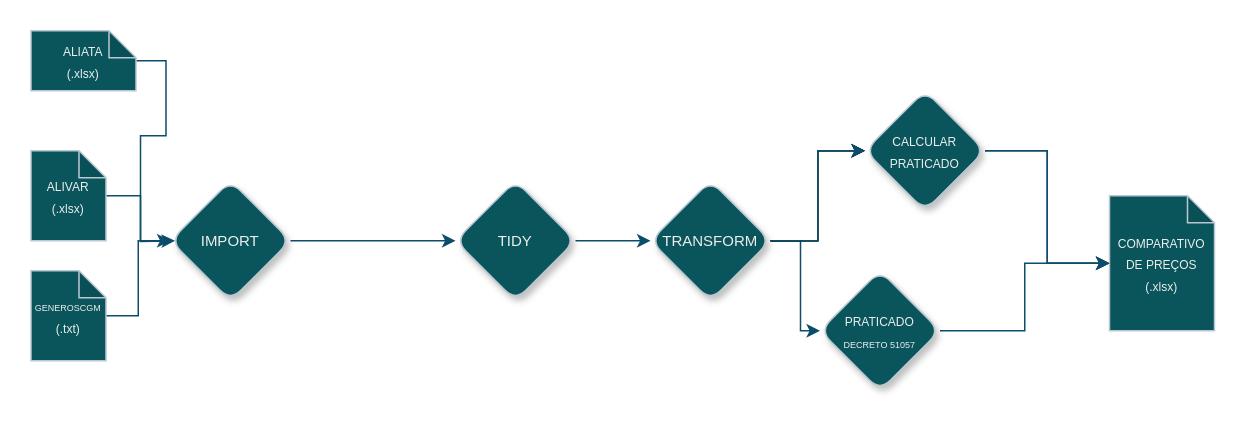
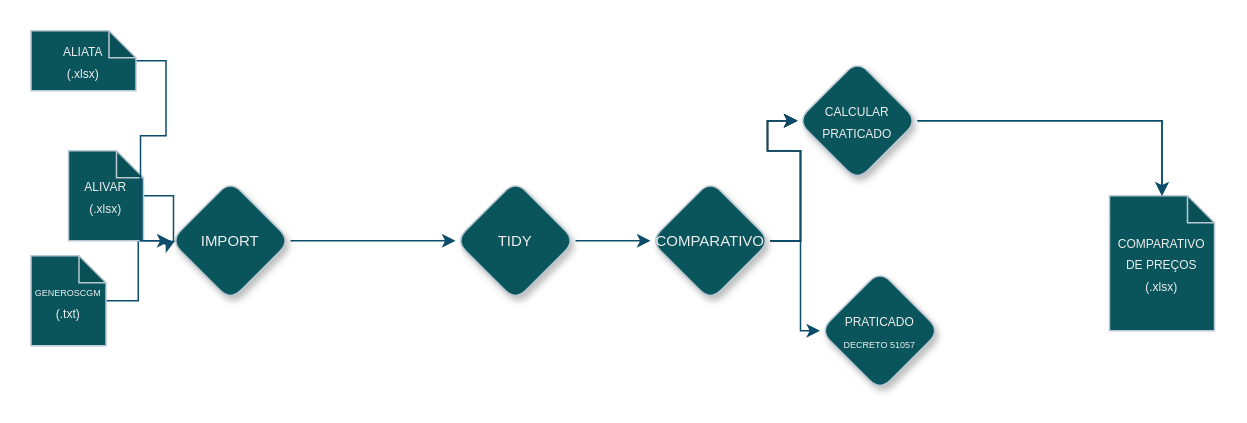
- <mxCell id="20" value="&lt;font style=&quot;&quot;&gt;&lt;font style=&quot;font-size: 8px;&quot;&gt;CALCULAR&lt;br&gt;PRATICADO&lt;/font&gt;&lt;br&gt;&lt;/font&gt;" style="rhombus;whiteSpace=wrap;html=1;labelBackgroundColor=none;fillColor=#09555B;strokeColor=#BAC8D3;fontColor=#EEEEEE;rounded=1;shadow=1;" parent="1" vertex="1"><mxGeometry x="576" y="60" width="80" height="80" as="geometry" /></mxCell>
+ <mxCell id="20" value="&lt;font style=&quot;&quot;&gt;&lt;font style=&quot;font-size: 8px;&quot;&gt;CALCULAR&lt;br&gt;PRATICADO&lt;/font&gt;&lt;br&gt;&lt;/font&gt;" style="rhombus;whiteSpace=wrap;html=1;labelBackgroundColor=none;fillColor=#09555B;strokeColor=#BAC8D3;fontColor=#EEEEEE;rounded=1;shadow=1;" parent="1" vertex="1"><mxGeometry x="531" y="40" width="80" height="80" as="geometry" /></mxCell>
- <mxCell id="5" value="&lt;font style=&quot;font-size: 8px;&quot;&gt;ALIVAR&lt;br&gt;(.xlsx)&lt;br&gt;&lt;/font&gt;" style="shape=note;whiteSpace=wrap;html=1;backgroundOutline=1;darkOpacity=0.05;size=18;labelBackgroundColor=none;fillColor=#09555B;strokeColor=#BAC8D3;fontColor=#EEEEEE;" parent="1" vertex="1"><mxGeometry x="20" y="100" width="50" height="60" as="geometry" /></mxCell>
+ <mxCell id="5" value="&lt;font style=&quot;font-size: 8px;&quot;&gt;ALIVAR&lt;br&gt;(.xlsx)&lt;br&gt;&lt;/font&gt;" style="shape=note;whiteSpace=wrap;html=1;backgroundOutline=1;darkOpacity=0.05;size=18;labelBackgroundColor=none;fillColor=#09555B;strokeColor=#BAC8D3;fontColor=#EEEEEE;" parent="1" vertex="1"><mxGeometry x="45" y="100" width="50" height="60" as="geometry" /></mxCell>
- <mxCell id="16" value="&lt;font style=&quot;font-size: 10px;&quot;&gt;TRANSFORM&lt;/font&gt;" style="rhombus;whiteSpace=wrap;html=1;labelBackgroundColor=none;fillColor=#09555B;strokeColor=#BAC8D3;fontColor=#EEEEEE;rounded=1;shadow=1;" parent="1" vertex="1"><mxGeometry x="433" y="120" width="80" height="80" as="geometry" /></mxCell>
+ <mxCell id="16" value="&lt;font style=&quot;font-size: 10px;&quot;&gt;COMPARATIVO&lt;/font&gt;" style="rhombus;whiteSpace=wrap;html=1;labelBackgroundColor=none;fillColor=#09555B;strokeColor=#BAC8D3;fontColor=#EEEEEE;rounded=1;shadow=1;" parent="1" vertex="1"><mxGeometry x="433" y="120" width="80" height="80" as="geometry" /></mxCell>
- <mxCell id="3" value="&lt;font style=&quot;&quot;&gt;&lt;font style=&quot;&quot;&gt;&lt;span style=&quot;font-size: 6px;&quot;&gt;GENEROSCGM&lt;/span&gt;&lt;br&gt;&lt;font style=&quot;font-size: 8px;&quot;&gt;(.txt)&lt;/font&gt;&lt;/font&gt;&lt;br&gt;&lt;/font&gt;" style="shape=note;whiteSpace=wrap;html=1;backgroundOutline=1;darkOpacity=0.05;size=18;labelBackgroundColor=none;fillColor=#09555B;strokeColor=#BAC8D3;fontColor=#EEEEEE;" parent="1" vertex="1"><mxGeometry x="20" y="180" width="50" height="60" as="geometry" /></mxCell>
+ <mxCell id="3" value="&lt;font style=&quot;&quot;&gt;&lt;font style=&quot;&quot;&gt;&lt;span style=&quot;font-size: 6px;&quot;&gt;GENEROSCGM&lt;/span&gt;&lt;br&gt;&lt;font style=&quot;font-size: 8px;&quot;&gt;(.txt)&lt;/font&gt;&lt;/font&gt;&lt;br&gt;&lt;/font&gt;" style="shape=note;whiteSpace=wrap;html=1;backgroundOutline=1;darkOpacity=0.05;size=18;labelBackgroundColor=none;fillColor=#09555B;strokeColor=#BAC8D3;fontColor=#EEEEEE;" parent="1" vertex="1"><mxGeometry x="20" y="170" width="50" height="60" as="geometry" /></mxCell>
- <mxCell id="21" style="edgeStyle=orthogonalEdgeStyle;rounded=0;orthogonalLoop=1;jettySize=auto;html=1;strokeColor=#0B4D6A;" parent="1" source="22" target="17" edge="1"><mxGeometry relative="1" as="geometry" /></mxCell>
